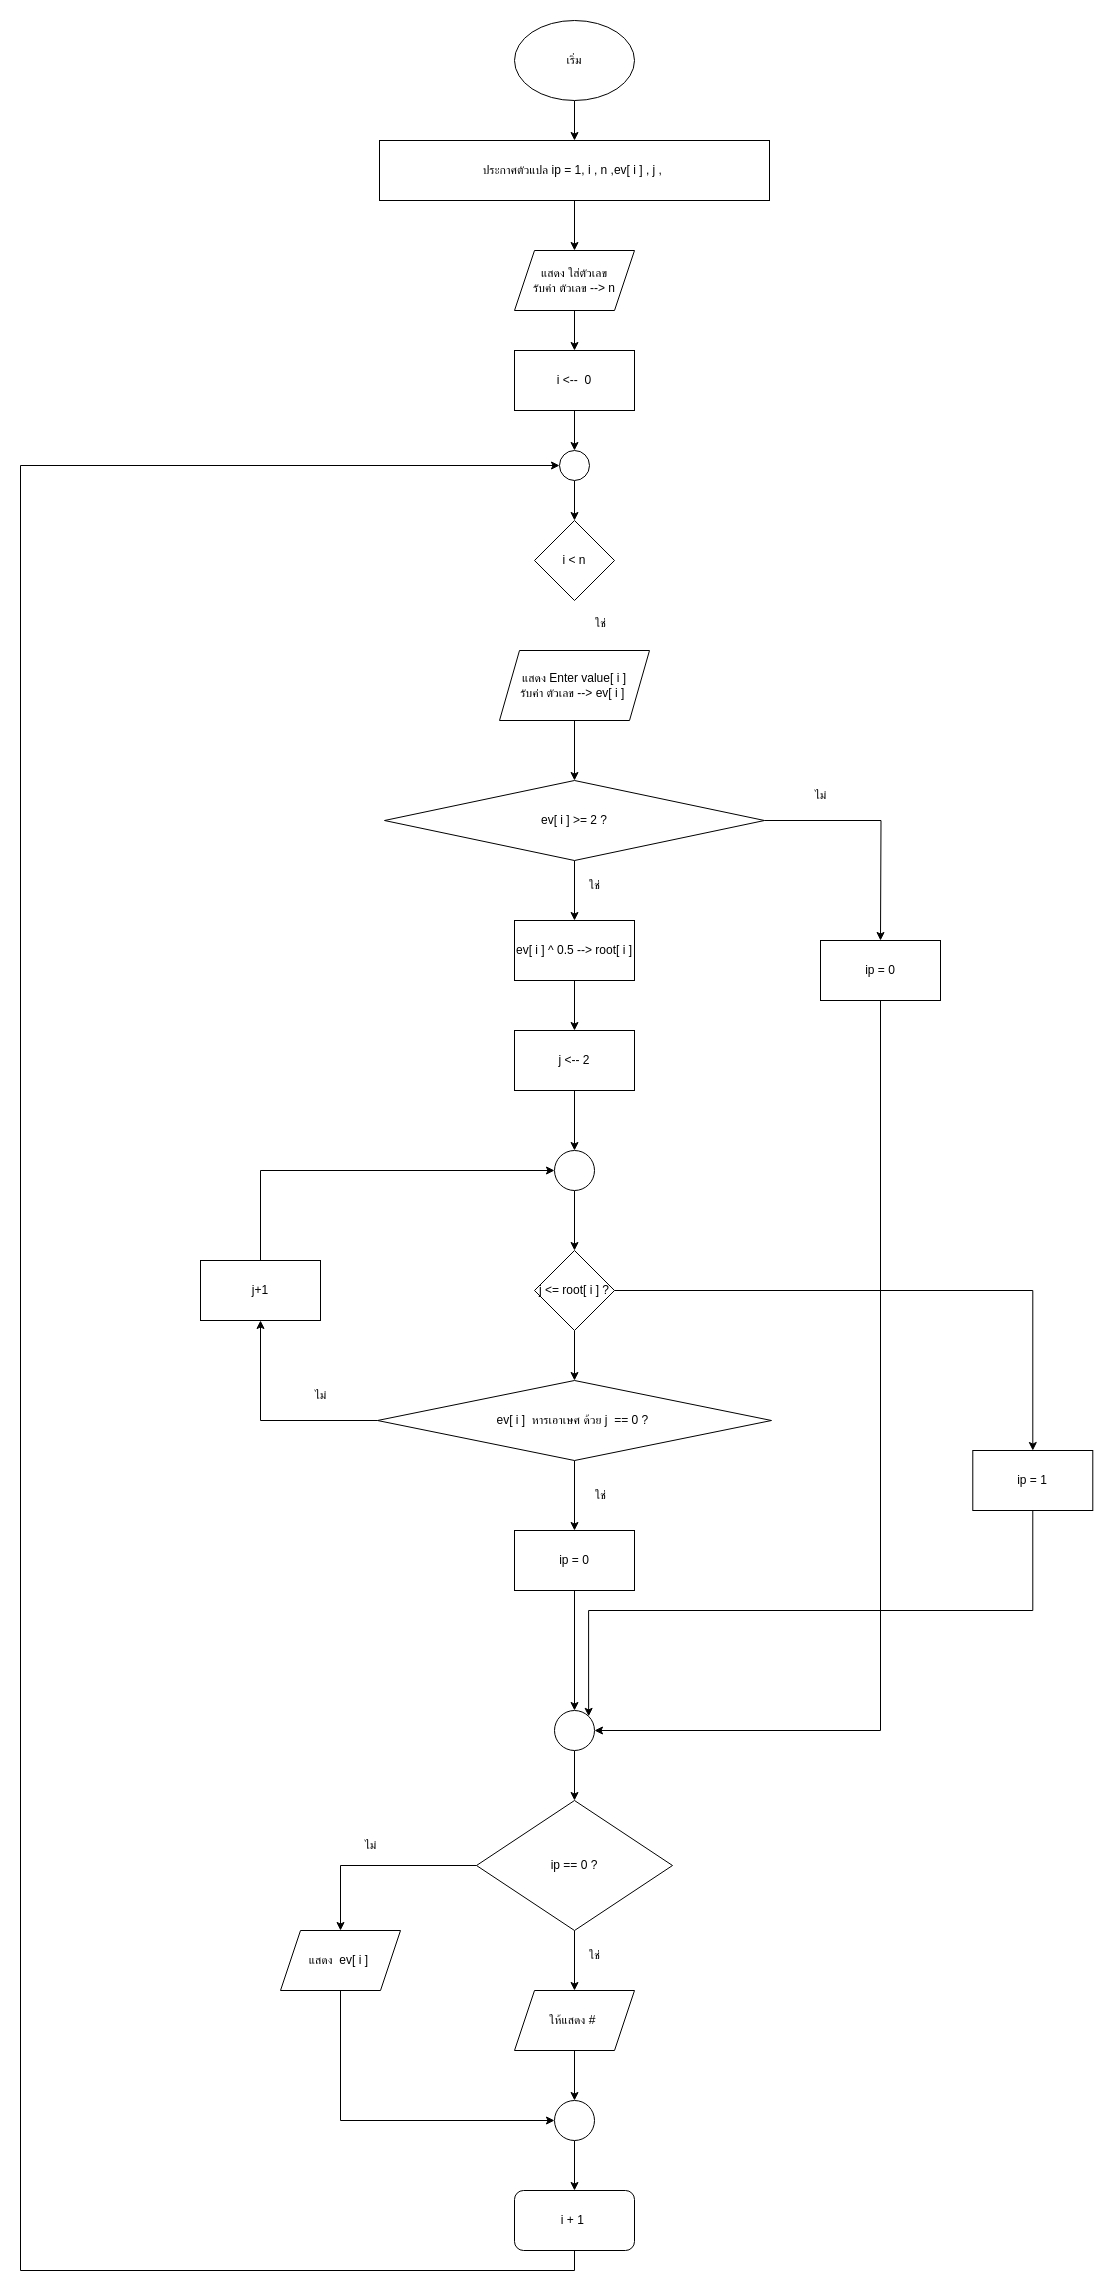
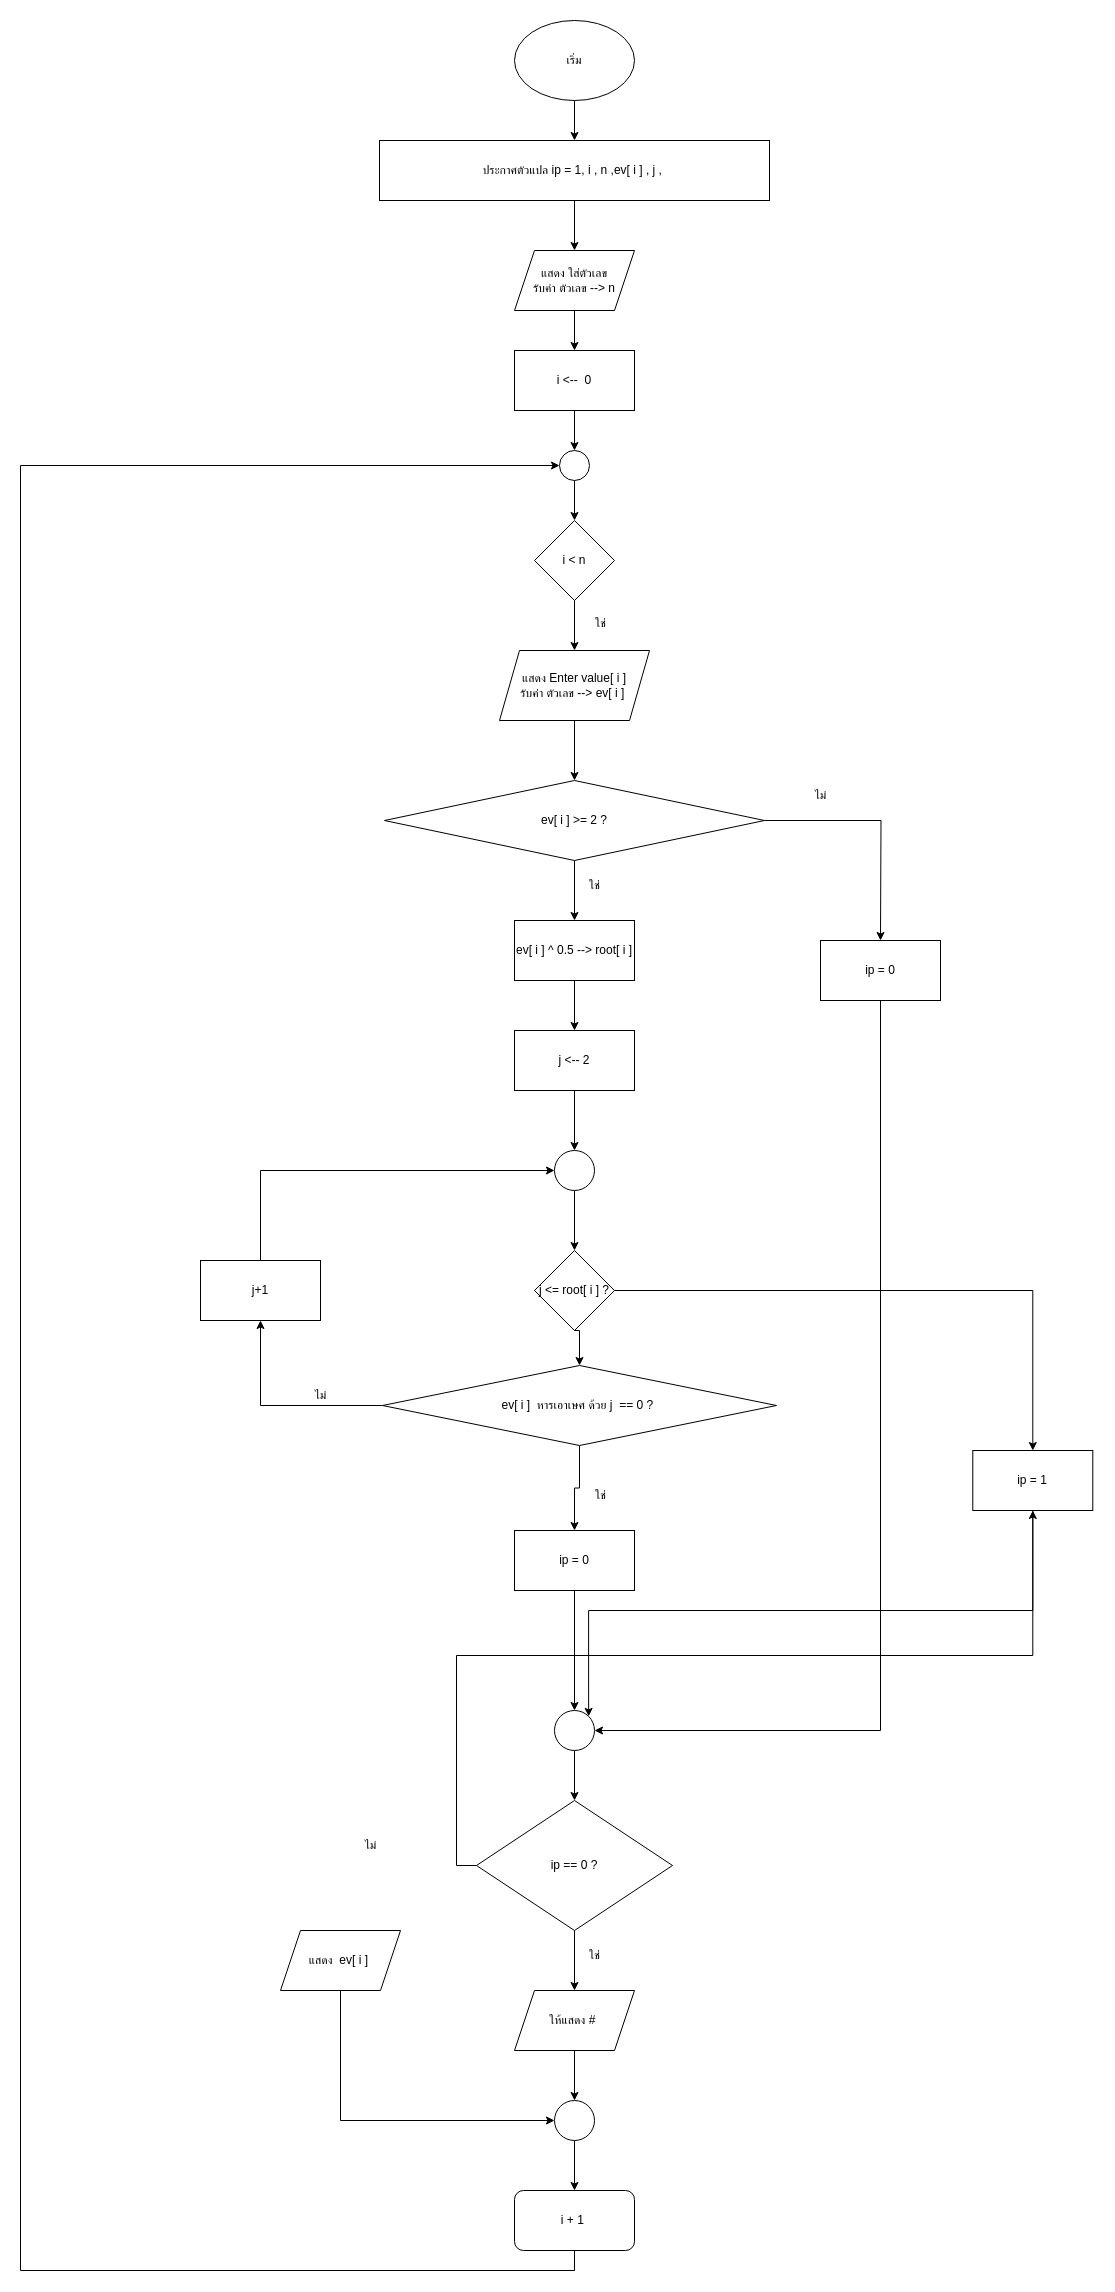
+ <mxCell id="6" style="edgeStyle=orthogonalEdgeStyle;rounded=0;orthogonalLoop=1;jettySize=auto;html=1;exitX=0.5;exitY=1;exitDx=0;exitDy=0;entryX=0.5;entryY=0;entryDx=0;entryDy=0;" edge="1" parent="1" source="7" target="11"><mxGeometry relative="1" as="geometry" /></mxCell>
- <mxCell id="27" value="ev[ i ]&amp;nbsp; หารเอาเษศ ด้วย j&amp;nbsp; == 0 ?&amp;nbsp;" style="rhombus;whiteSpace=wrap;html=1;" vertex="1" parent="1"><mxGeometry x="377" y="1380" width="394" height="80" as="geometry" /></mxCell>
+ <mxCell id="27" value="ev[ i ]&amp;nbsp; หารเอาเษศ ด้วย j&amp;nbsp; == 0 ?&amp;nbsp;" style="rhombus;whiteSpace=wrap;html=1;" vertex="1" parent="1"><mxGeometry x="382" y="1365" width="394" height="80" as="geometry" /></mxCell>
- <mxCell id="45" style="edgeStyle=orthogonalEdgeStyle;rounded=0;orthogonalLoop=1;jettySize=auto;html=1;exitX=0;exitY=0.5;exitDx=0;exitDy=0;entryX=0.5;entryY=0;entryDx=0;entryDy=0;" edge="1" parent="1" source="46" target="52"><mxGeometry relative="1" as="geometry" /></mxCell>
+ <mxCell id="45" style="edgeStyle=orthogonalEdgeStyle;rounded=0;orthogonalLoop=1;jettySize=auto;html=1;exitX=0;exitY=0.5;exitDx=0;exitDy=0;" edge="1" parent="1" source="46" target="58"><mxGeometry relative="1" as="geometry" /></mxCell>
